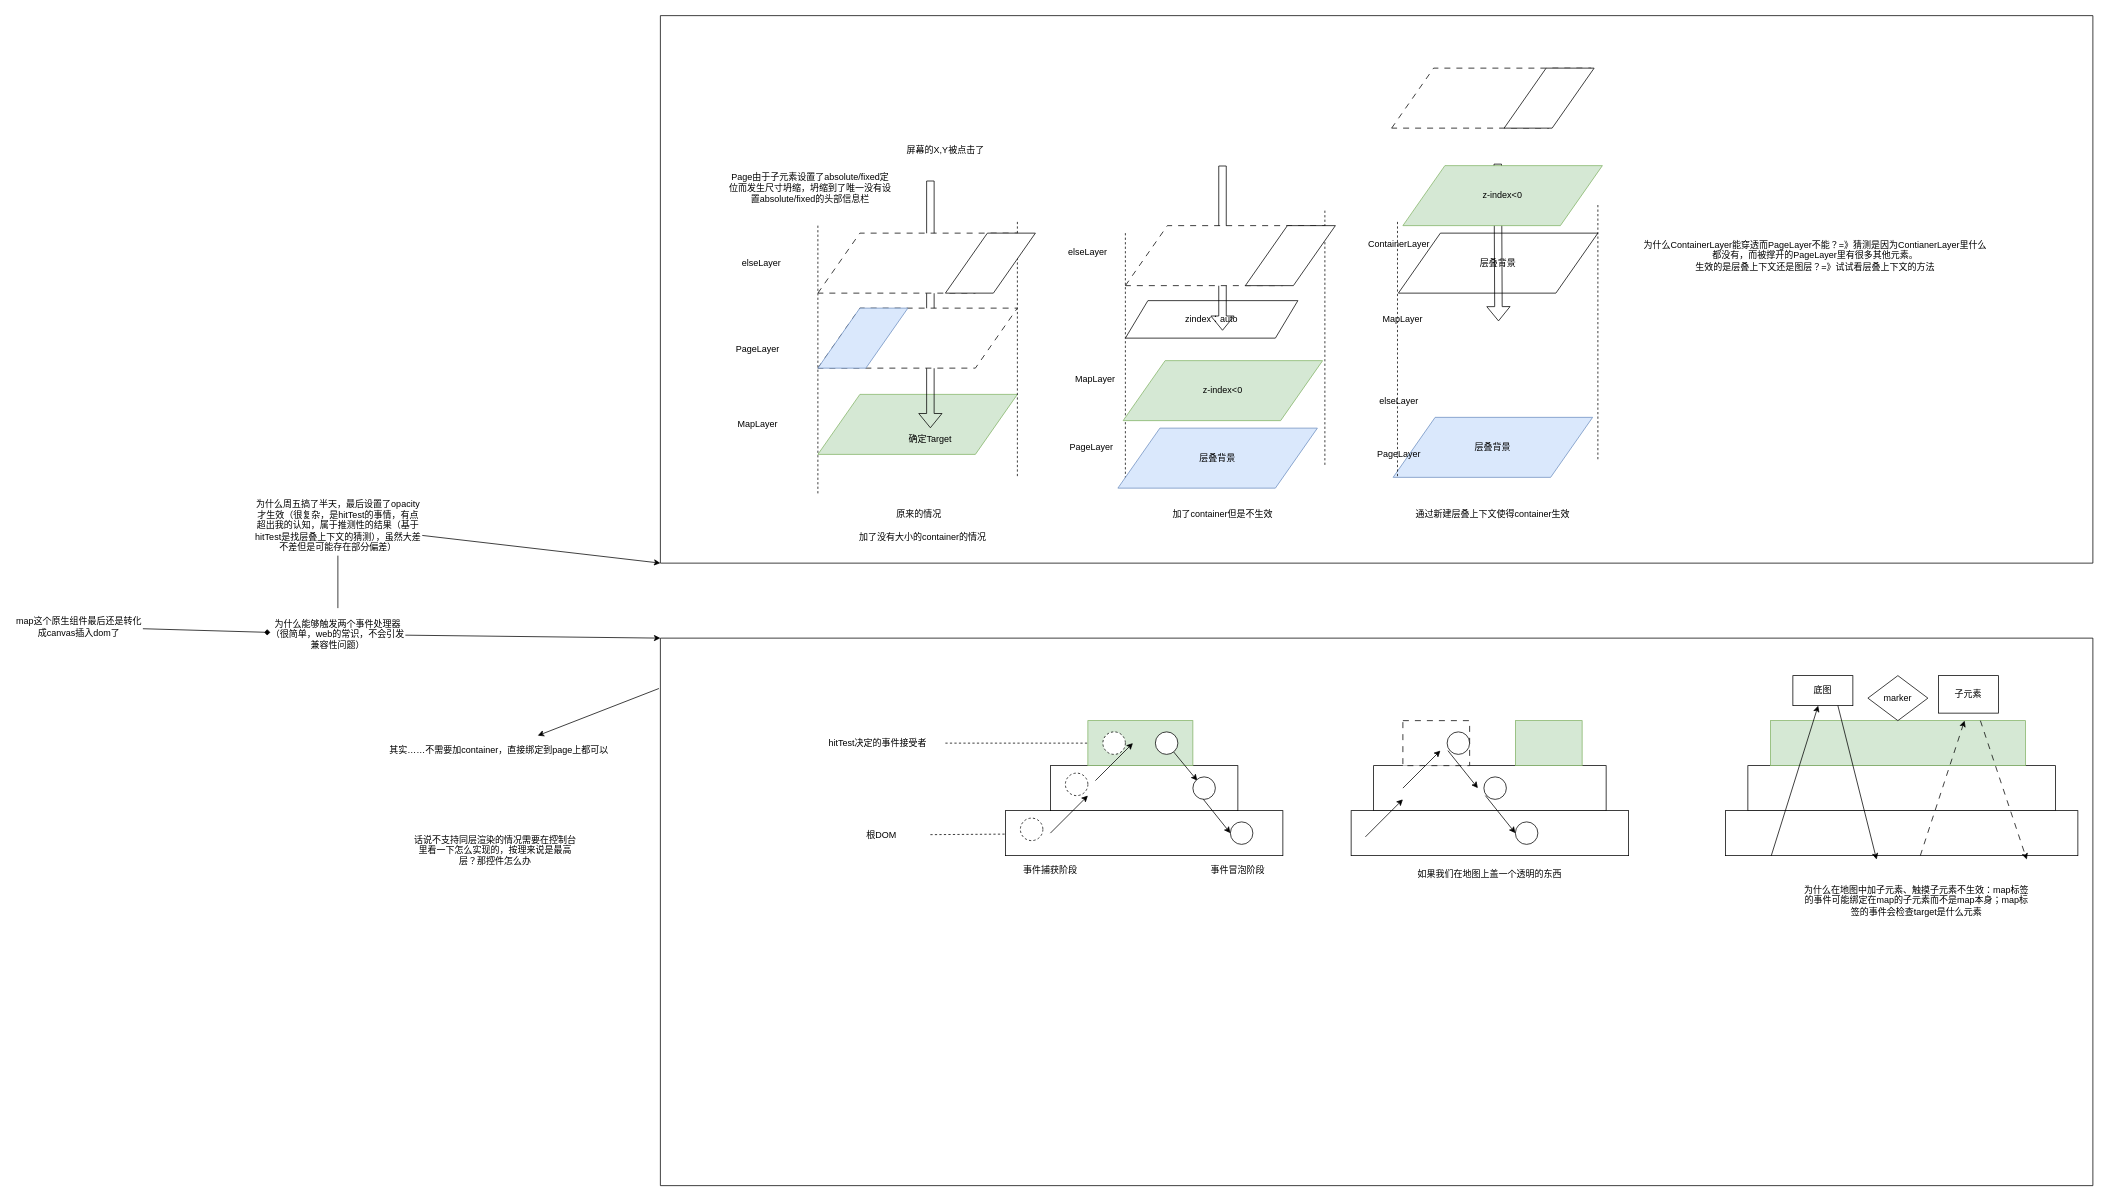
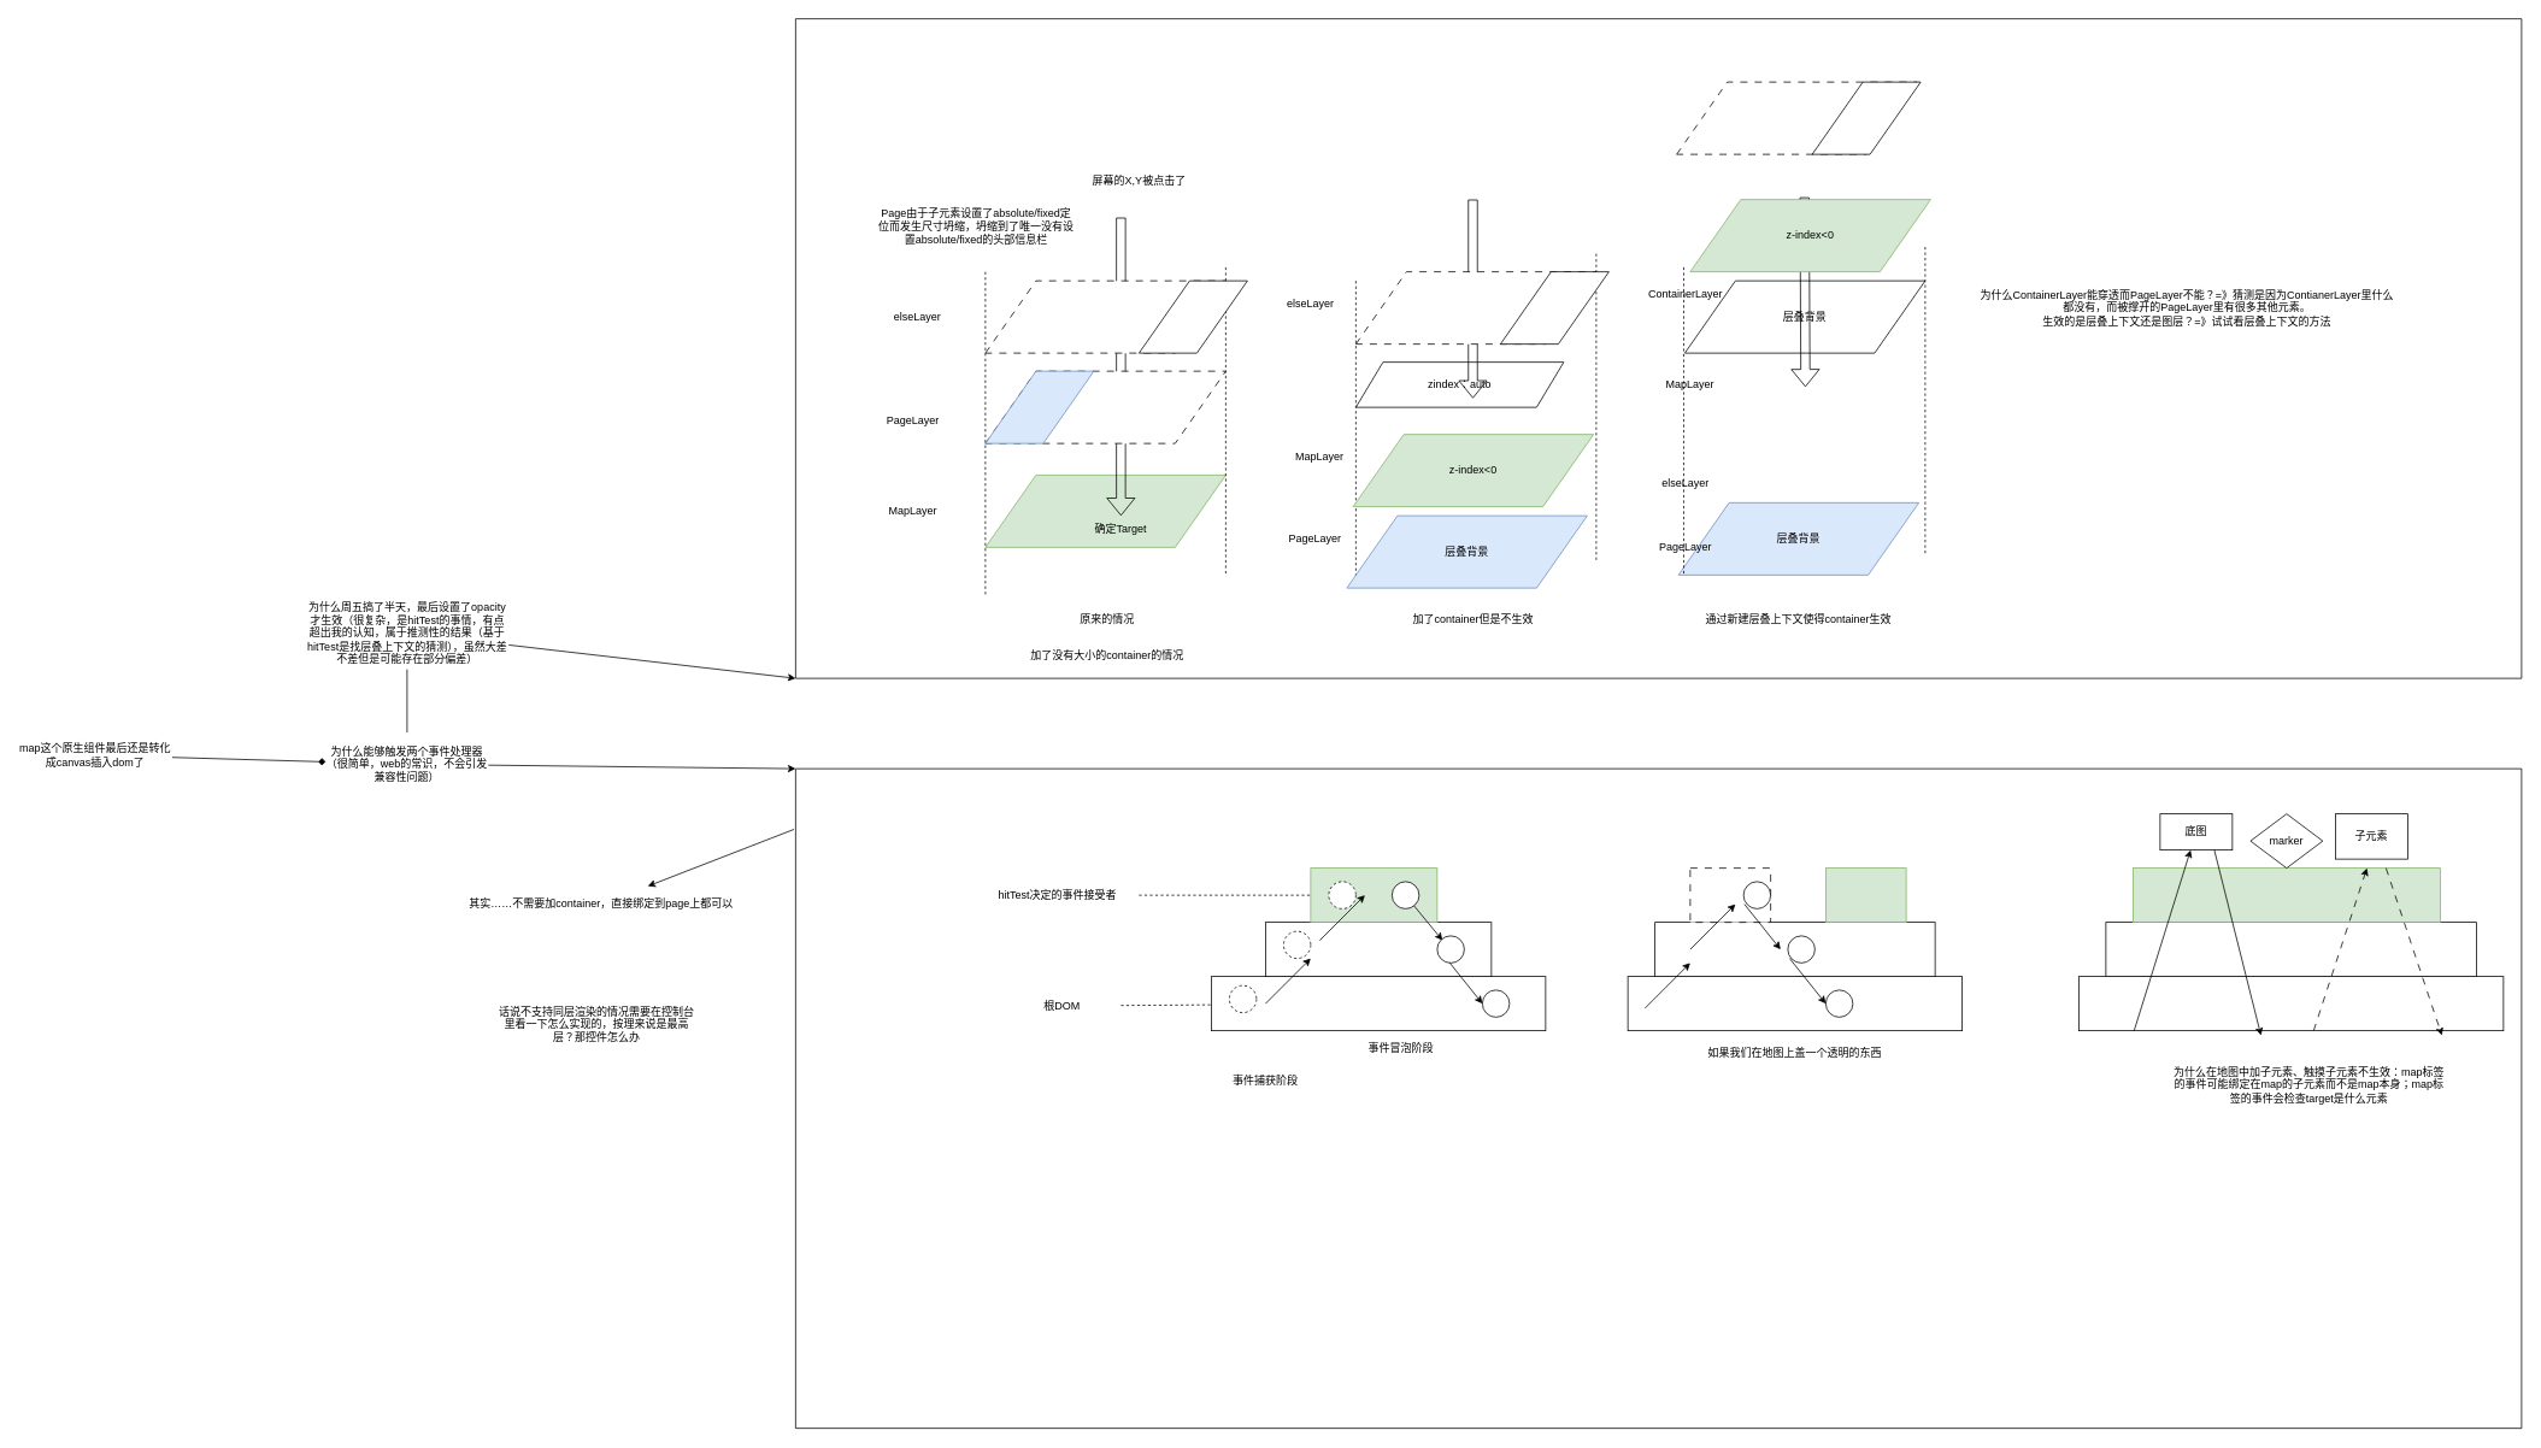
- <mxCell id="51" value="加了没有大小的container的情况" style="text;html=1;align=center;verticalAlign=middle;whiteSpace=wrap;rounded=0;" parent="47" vertex="1"><mxGeometry x="250" y="680" width="200" height="30" as="geometry" /></mxCell>
+ <mxCell id="51" value="加了没有大小的container的情况" style="text;html=1;align=center;verticalAlign=middle;whiteSpace=wrap;rounded=0;" parent="47" vertex="1"><mxGeometry x="245" y="690" width="200" height="30" as="geometry" /></mxCell>
- <mxCell id="69" value="事件捕获阶段" style="text;html=1;align=center;verticalAlign=middle;whiteSpace=wrap;rounded=0;" parent="63" vertex="1"><mxGeometry x="480" y="300" width="80" height="20" as="geometry" /></mxCell>
+ <mxCell id="69" value="事件捕获阶段" style="text;html=1;align=center;verticalAlign=middle;whiteSpace=wrap;rounded=0;" parent="63" vertex="1"><mxGeometry x="480" y="335" width="80" height="20" as="geometry" /></mxCell>
- <mxCell id="70" value="事件冒泡阶段" style="text;html=1;align=center;verticalAlign=middle;whiteSpace=wrap;rounded=0;" parent="63" vertex="1"><mxGeometry x="730" y="300" width="80" height="20" as="geometry" /></mxCell>
+ <mxCell id="70" value="事件冒泡阶段" style="text;html=1;align=center;verticalAlign=middle;whiteSpace=wrap;rounded=0;" parent="63" vertex="1"><mxGeometry x="630" y="300" width="80" height="20" as="geometry" /></mxCell>
